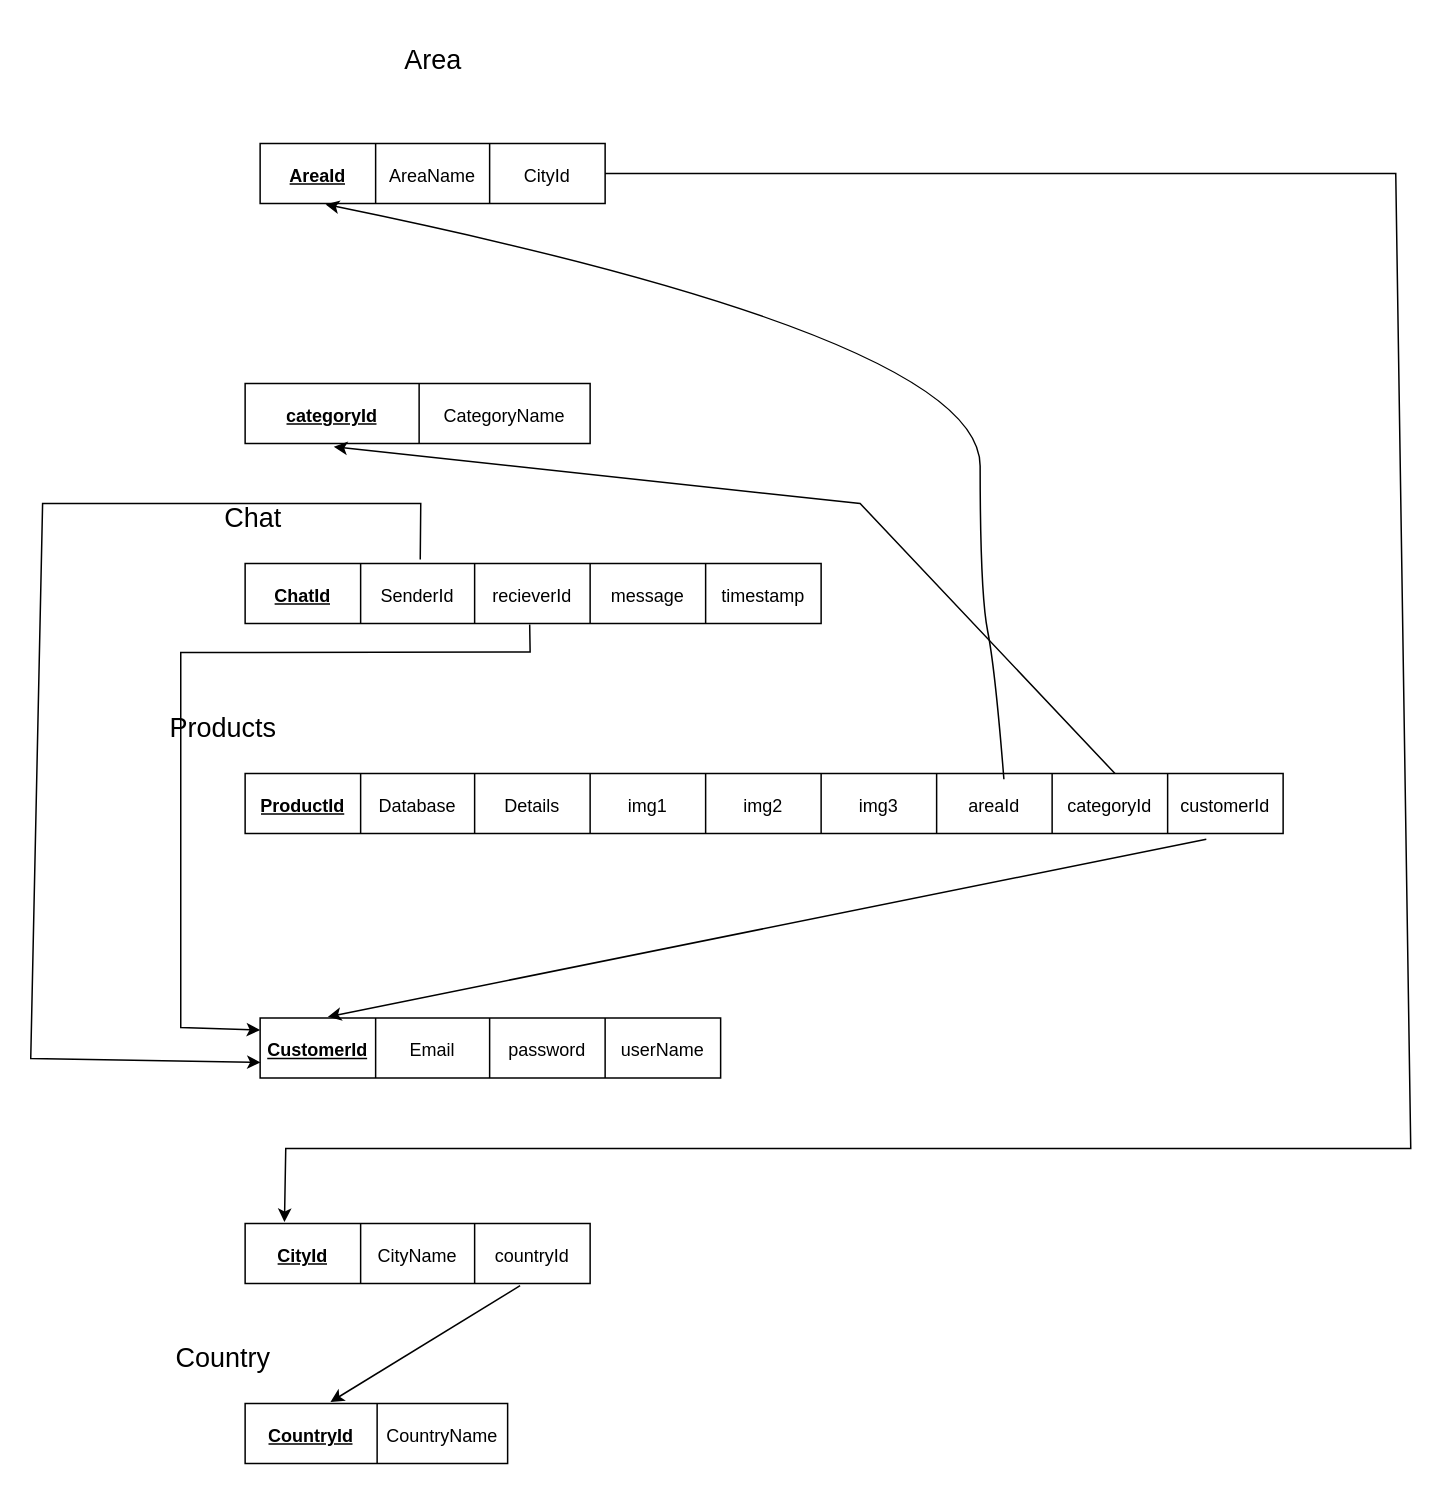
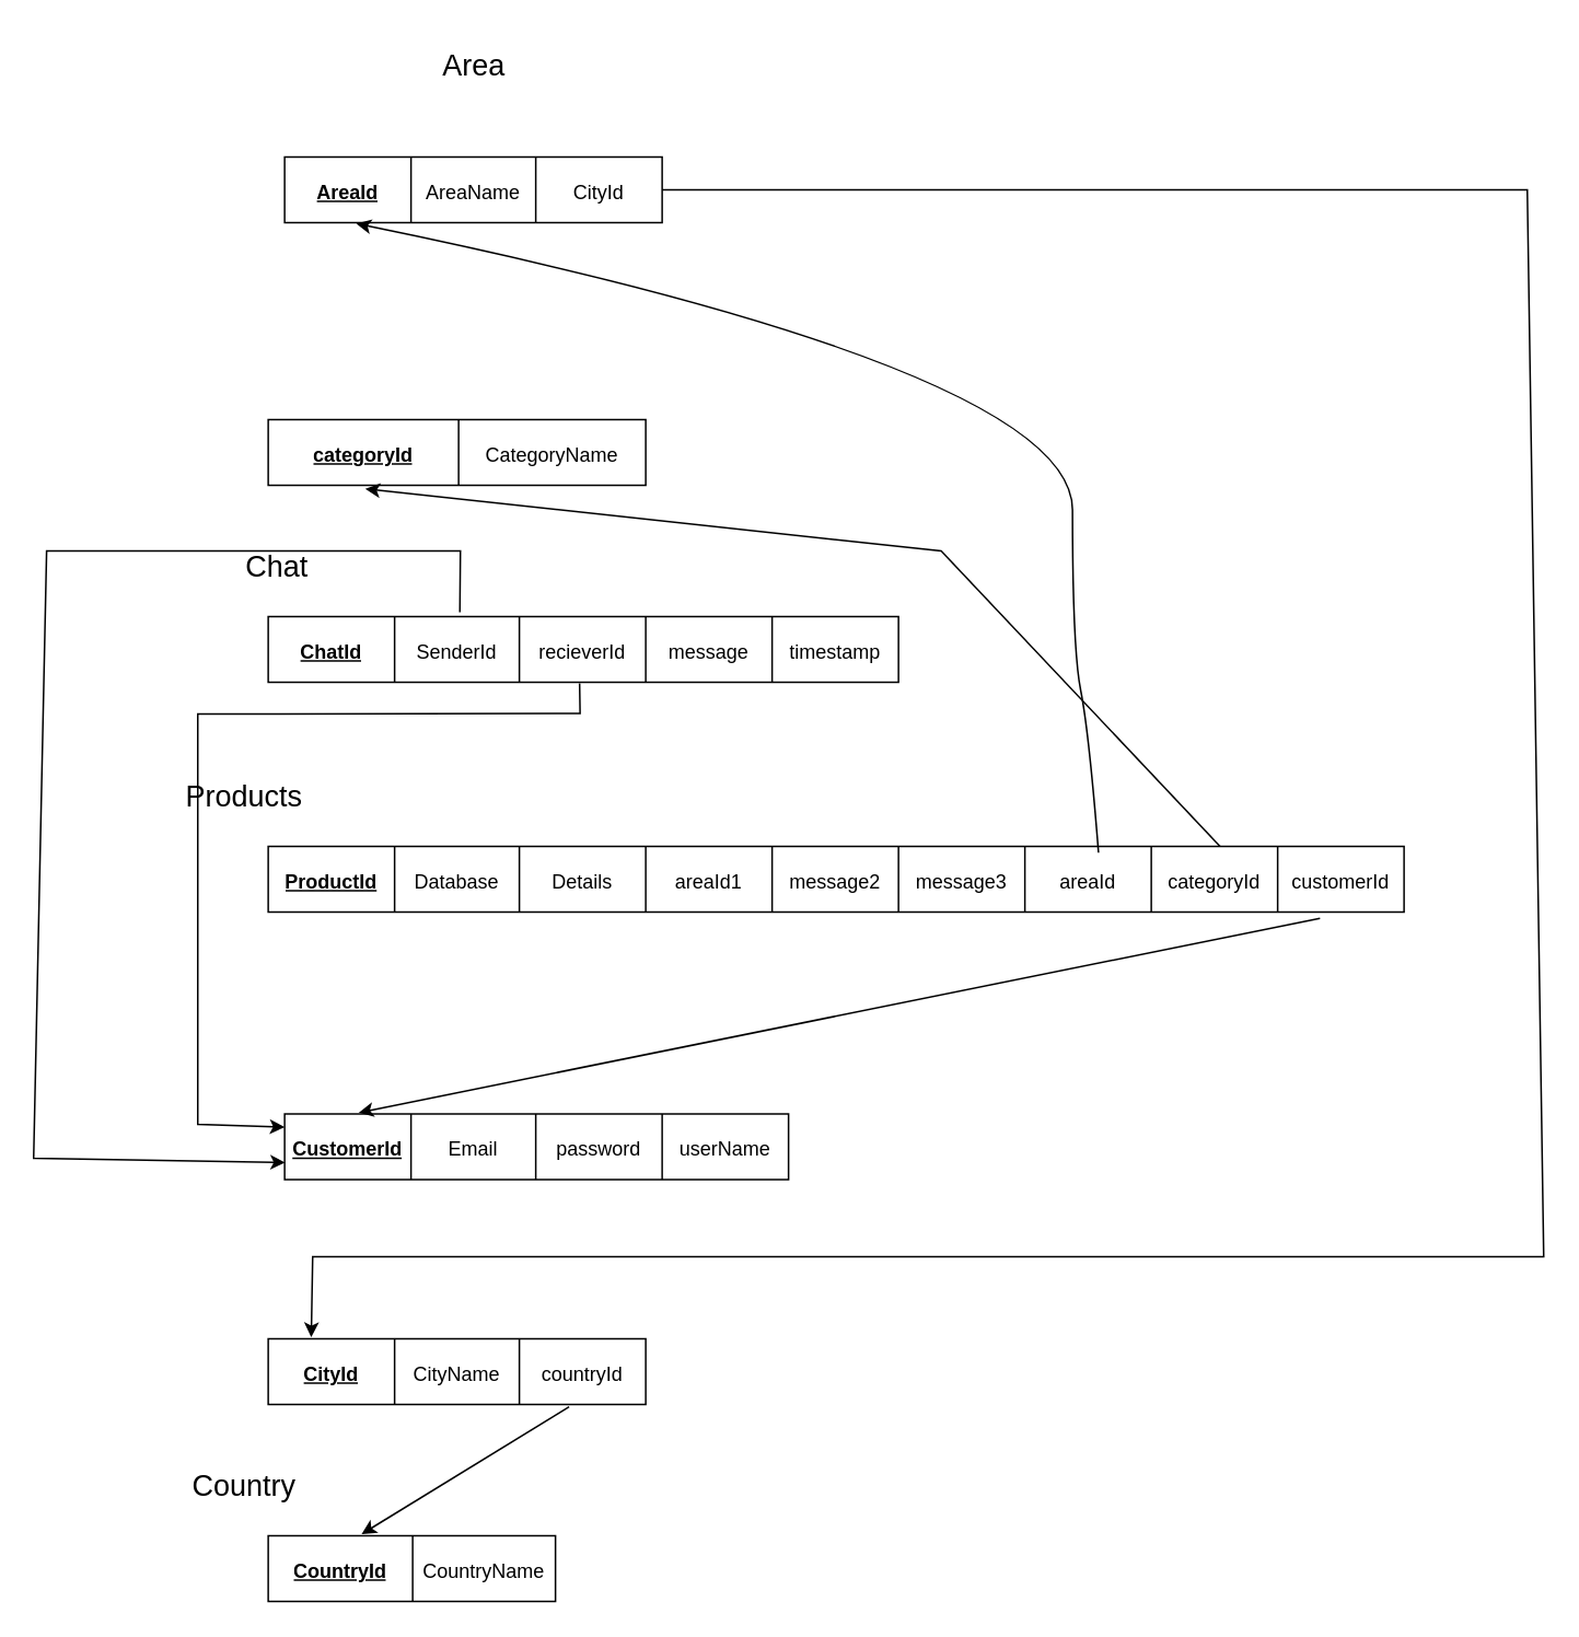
- <mxCell id="42" value="&lt;span style=&quot;font-size: 12px;&quot;&gt;img1&lt;/span&gt;" style="shape=partialRectangle;html=1;whiteSpace=wrap;connectable=0;strokeColor=inherit;overflow=hidden;fillColor=none;top=0;left=0;bottom=0;right=0;pointerEvents=1;fontSize=16;" vertex="1" parent="38"><mxGeometry x="230" width="77" height="40" as="geometry"><mxRectangle width="77" height="40" as="alternateBounds" /></mxGeometry></mxCell>
+ <mxCell id="42" value="&lt;span style=&quot;font-size: 12px;&quot;&gt;areaId1&lt;/span&gt;" style="shape=partialRectangle;html=1;whiteSpace=wrap;connectable=0;strokeColor=inherit;overflow=hidden;fillColor=none;top=0;left=0;bottom=0;right=0;pointerEvents=1;fontSize=16;" vertex="1" parent="38"><mxGeometry x="230" width="77" height="40" as="geometry"><mxRectangle width="77" height="40" as="alternateBounds" /></mxGeometry></mxCell>
- <mxCell id="43" value="&lt;font style=&quot;font-size: 12px;&quot;&gt;img2&lt;/font&gt;" style="shape=partialRectangle;html=1;whiteSpace=wrap;connectable=0;strokeColor=inherit;overflow=hidden;fillColor=none;top=0;left=0;bottom=0;right=0;pointerEvents=1;fontSize=16;" vertex="1" parent="38"><mxGeometry x="307" width="77" height="40" as="geometry"><mxRectangle width="77" height="40" as="alternateBounds" /></mxGeometry></mxCell>
+ <mxCell id="43" value="&lt;font style=&quot;font-size: 12px;&quot;&gt;message2&lt;/font&gt;" style="shape=partialRectangle;html=1;whiteSpace=wrap;connectable=0;strokeColor=inherit;overflow=hidden;fillColor=none;top=0;left=0;bottom=0;right=0;pointerEvents=1;fontSize=16;" vertex="1" parent="38"><mxGeometry x="307" width="77" height="40" as="geometry"><mxRectangle width="77" height="40" as="alternateBounds" /></mxGeometry></mxCell>
- <mxCell id="44" value="&lt;font style=&quot;font-size: 12px;&quot;&gt;img3&lt;/font&gt;" style="shape=partialRectangle;html=1;whiteSpace=wrap;connectable=0;strokeColor=inherit;overflow=hidden;fillColor=none;top=0;left=0;bottom=0;right=0;pointerEvents=1;fontSize=16;" vertex="1" parent="38"><mxGeometry x="384" width="77" height="40" as="geometry"><mxRectangle width="77" height="40" as="alternateBounds" /></mxGeometry></mxCell>
+ <mxCell id="44" value="&lt;font style=&quot;font-size: 12px;&quot;&gt;message3&lt;/font&gt;" style="shape=partialRectangle;html=1;whiteSpace=wrap;connectable=0;strokeColor=inherit;overflow=hidden;fillColor=none;top=0;left=0;bottom=0;right=0;pointerEvents=1;fontSize=16;" vertex="1" parent="38"><mxGeometry x="384" width="77" height="40" as="geometry"><mxRectangle width="77" height="40" as="alternateBounds" /></mxGeometry></mxCell>
